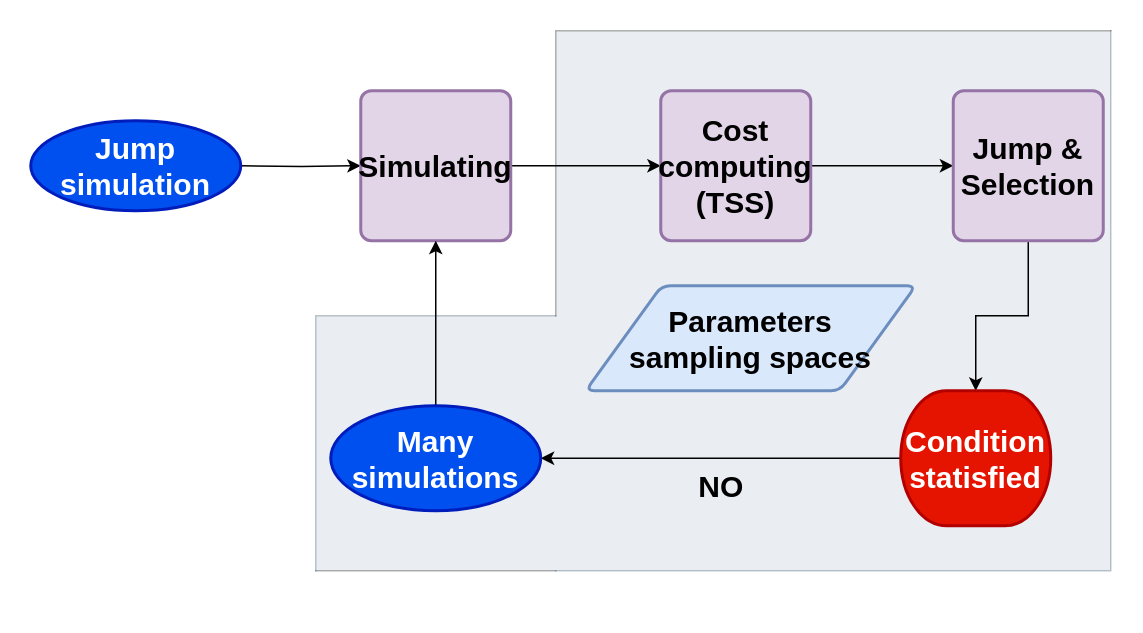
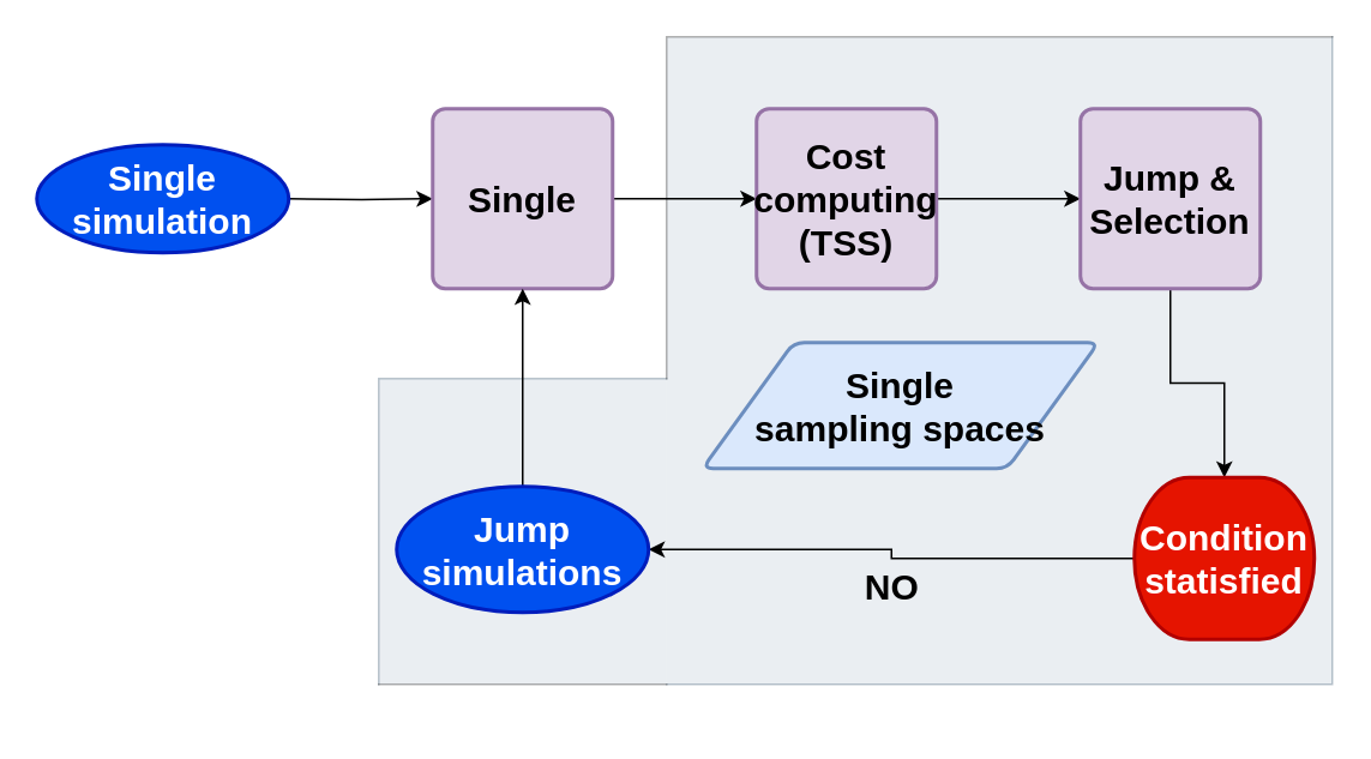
- <mxCell id="13" value="&lt;b style=&quot;font-size: 20px;&quot;&gt;Jump simulation&lt;/b&gt;" style="strokeWidth=2;html=1;shape=mxgraph.flowchart.start_1;whiteSpace=wrap;fontSize=20;fillColor=#0050ef;strokeColor=#001DBC;fontColor=#ffffff;" parent="1" vertex="1"><mxGeometry x="20" y="80" width="140" height="60" as="geometry" /></mxCell>
+ <mxCell id="13" value="&lt;b style=&quot;font-size: 20px;&quot;&gt;Single simulation&lt;/b&gt;" style="strokeWidth=2;html=1;shape=mxgraph.flowchart.start_1;whiteSpace=wrap;fontSize=20;fillColor=#0050ef;strokeColor=#001DBC;fontColor=#ffffff;" parent="1" vertex="1"><mxGeometry x="20" y="80" width="140" height="60" as="geometry" /></mxCell>
- <mxCell id="8" value="&lt;b style=&quot;font-size: 20px;&quot;&gt;Simulating&lt;/b&gt;" style="rounded=1;whiteSpace=wrap;html=1;absoluteArcSize=1;arcSize=14;strokeWidth=2;fillColor=#e1d5e7;strokeColor=#9673a6;fontSize=20;verticalAlign=middle;labelPosition=center;verticalLabelPosition=middle;align=center;" parent="1" vertex="1"><mxGeometry x="240" y="60" width="100" height="100" as="geometry" /></mxCell>
+ <mxCell id="8" value="&lt;b style=&quot;font-size: 20px;&quot;&gt;Single&lt;/b&gt;" style="rounded=1;whiteSpace=wrap;html=1;absoluteArcSize=1;arcSize=14;strokeWidth=2;fillColor=#e1d5e7;strokeColor=#9673a6;fontSize=20;verticalAlign=middle;labelPosition=center;verticalLabelPosition=middle;align=center;" parent="1" vertex="1"><mxGeometry x="240" y="60" width="100" height="100" as="geometry" /></mxCell>
- <mxCell id="10" value="&lt;b style=&quot;font-size: 20px&quot;&gt;Cost computing (TSS)&lt;/b&gt;" style="rounded=1;whiteSpace=wrap;html=1;absoluteArcSize=1;arcSize=14;strokeWidth=2;fillColor=#e1d5e7;strokeColor=#9673a6;fontSize=20;verticalAlign=middle;labelPosition=center;verticalLabelPosition=middle;align=center;" parent="1" vertex="1"><mxGeometry x="440" y="60" width="100" height="100" as="geometry" /></mxCell>
+ <mxCell id="10" value="&lt;b style=&quot;font-size: 20px&quot;&gt;Cost computing (TSS)&lt;/b&gt;" style="rounded=1;whiteSpace=wrap;html=1;absoluteArcSize=1;arcSize=14;strokeWidth=2;fillColor=#e1d5e7;strokeColor=#9673a6;fontSize=20;verticalAlign=middle;labelPosition=center;verticalLabelPosition=middle;align=center;" parent="1" vertex="1"><mxGeometry x="420" y="60" width="100" height="100" as="geometry" /></mxCell>
- <mxCell id="12" value="&lt;b style=&quot;font-size: 20px;&quot;&gt;Jump &amp;amp;&lt;br style=&quot;font-size: 20px;&quot;&gt;Selection&lt;br style=&quot;font-size: 20px;&quot;&gt;&lt;/b&gt;" style="rounded=1;whiteSpace=wrap;html=1;absoluteArcSize=1;arcSize=14;strokeWidth=2;fillColor=#e1d5e7;strokeColor=#9673a6;fontSize=20;verticalAlign=middle;labelPosition=center;verticalLabelPosition=middle;align=center;" parent="1" vertex="1"><mxGeometry x="635" y="60" width="100" height="100" as="geometry" /></mxCell>
+ <mxCell id="12" value="&lt;b style=&quot;font-size: 20px;&quot;&gt;Jump &amp;amp;&lt;br style=&quot;font-size: 20px;&quot;&gt;Selection&lt;br style=&quot;font-size: 20px;&quot;&gt;&lt;/b&gt;" style="rounded=1;whiteSpace=wrap;html=1;absoluteArcSize=1;arcSize=14;strokeWidth=2;fillColor=#e1d5e7;strokeColor=#9673a6;fontSize=20;verticalAlign=middle;labelPosition=center;verticalLabelPosition=middle;align=center;" parent="1" vertex="1"><mxGeometry x="600" y="60" width="100" height="100" as="geometry" /></mxCell>
- <mxCell id="6" value="&lt;b style=&quot;font-size: 20px&quot;&gt;&lt;font style=&quot;font-size: 20px&quot;&gt;Parameters&lt;br style=&quot;font-size: 20px&quot;&gt;sampling spaces&lt;br style=&quot;font-size: 20px&quot;&gt;&lt;/font&gt;&lt;/b&gt;" style="shape=parallelogram;html=1;strokeWidth=2;perimeter=parallelogramPerimeter;whiteSpace=wrap;rounded=1;arcSize=12;size=0.23;fillColor=#dae8fc;strokeColor=#6c8ebf;fontSize=20;align=center;" parent="1" vertex="1"><mxGeometry x="390" y="190" width="220" height="70" as="geometry" /></mxCell>
+ <mxCell id="6" value="&lt;b style=&quot;font-size: 20px&quot;&gt;&lt;font style=&quot;font-size: 20px&quot;&gt;Single&lt;br style=&quot;font-size: 20px&quot;&gt;sampling spaces&lt;br style=&quot;font-size: 20px&quot;&gt;&lt;/font&gt;&lt;/b&gt;" style="shape=parallelogram;html=1;strokeWidth=2;perimeter=parallelogramPerimeter;whiteSpace=wrap;rounded=1;arcSize=12;size=0.23;fillColor=#dae8fc;strokeColor=#6c8ebf;fontSize=20;align=center;" parent="1" vertex="1"><mxGeometry x="390" y="190" width="220" height="70" as="geometry" /></mxCell>
- <mxCell id="17" value="&lt;b style=&quot;font-size: 20px&quot;&gt;Many simulations&lt;/b&gt;" style="strokeWidth=2;html=1;shape=mxgraph.flowchart.start_1;whiteSpace=wrap;fontSize=20;fillColor=#0050ef;strokeColor=#001DBC;fontColor=#ffffff;" parent="1" vertex="1"><mxGeometry x="220" y="270" width="140" height="70" as="geometry" /></mxCell>
+ <mxCell id="17" value="&lt;b style=&quot;font-size: 20px&quot;&gt;Jump simulations&lt;/b&gt;" style="strokeWidth=2;html=1;shape=mxgraph.flowchart.start_1;whiteSpace=wrap;fontSize=20;fillColor=#0050ef;strokeColor=#001DBC;fontColor=#ffffff;" parent="1" vertex="1"><mxGeometry x="220" y="270" width="140" height="70" as="geometry" /></mxCell>
- <mxCell id="15" value="&lt;b style=&quot;font-size: 20px;&quot;&gt;Condition statisfied&lt;/b&gt;" style="strokeWidth=2;html=1;shape=mxgraph.flowchart.terminator;whiteSpace=wrap;fontSize=20;fillColor=#e51400;strokeColor=#B20000;fontColor=#ffffff;" parent="1" vertex="1"><mxGeometry x="600" y="260" width="100" height="90" as="geometry" /></mxCell>
+ <mxCell id="15" value="&lt;b style=&quot;font-size: 20px;&quot;&gt;Condition statisfied&lt;/b&gt;" style="strokeWidth=2;html=1;shape=mxgraph.flowchart.terminator;whiteSpace=wrap;fontSize=20;fillColor=#e51400;strokeColor=#B20000;fontColor=#ffffff;" parent="1" vertex="1"><mxGeometry x="630" y="265" width="100" height="90" as="geometry" /></mxCell>
